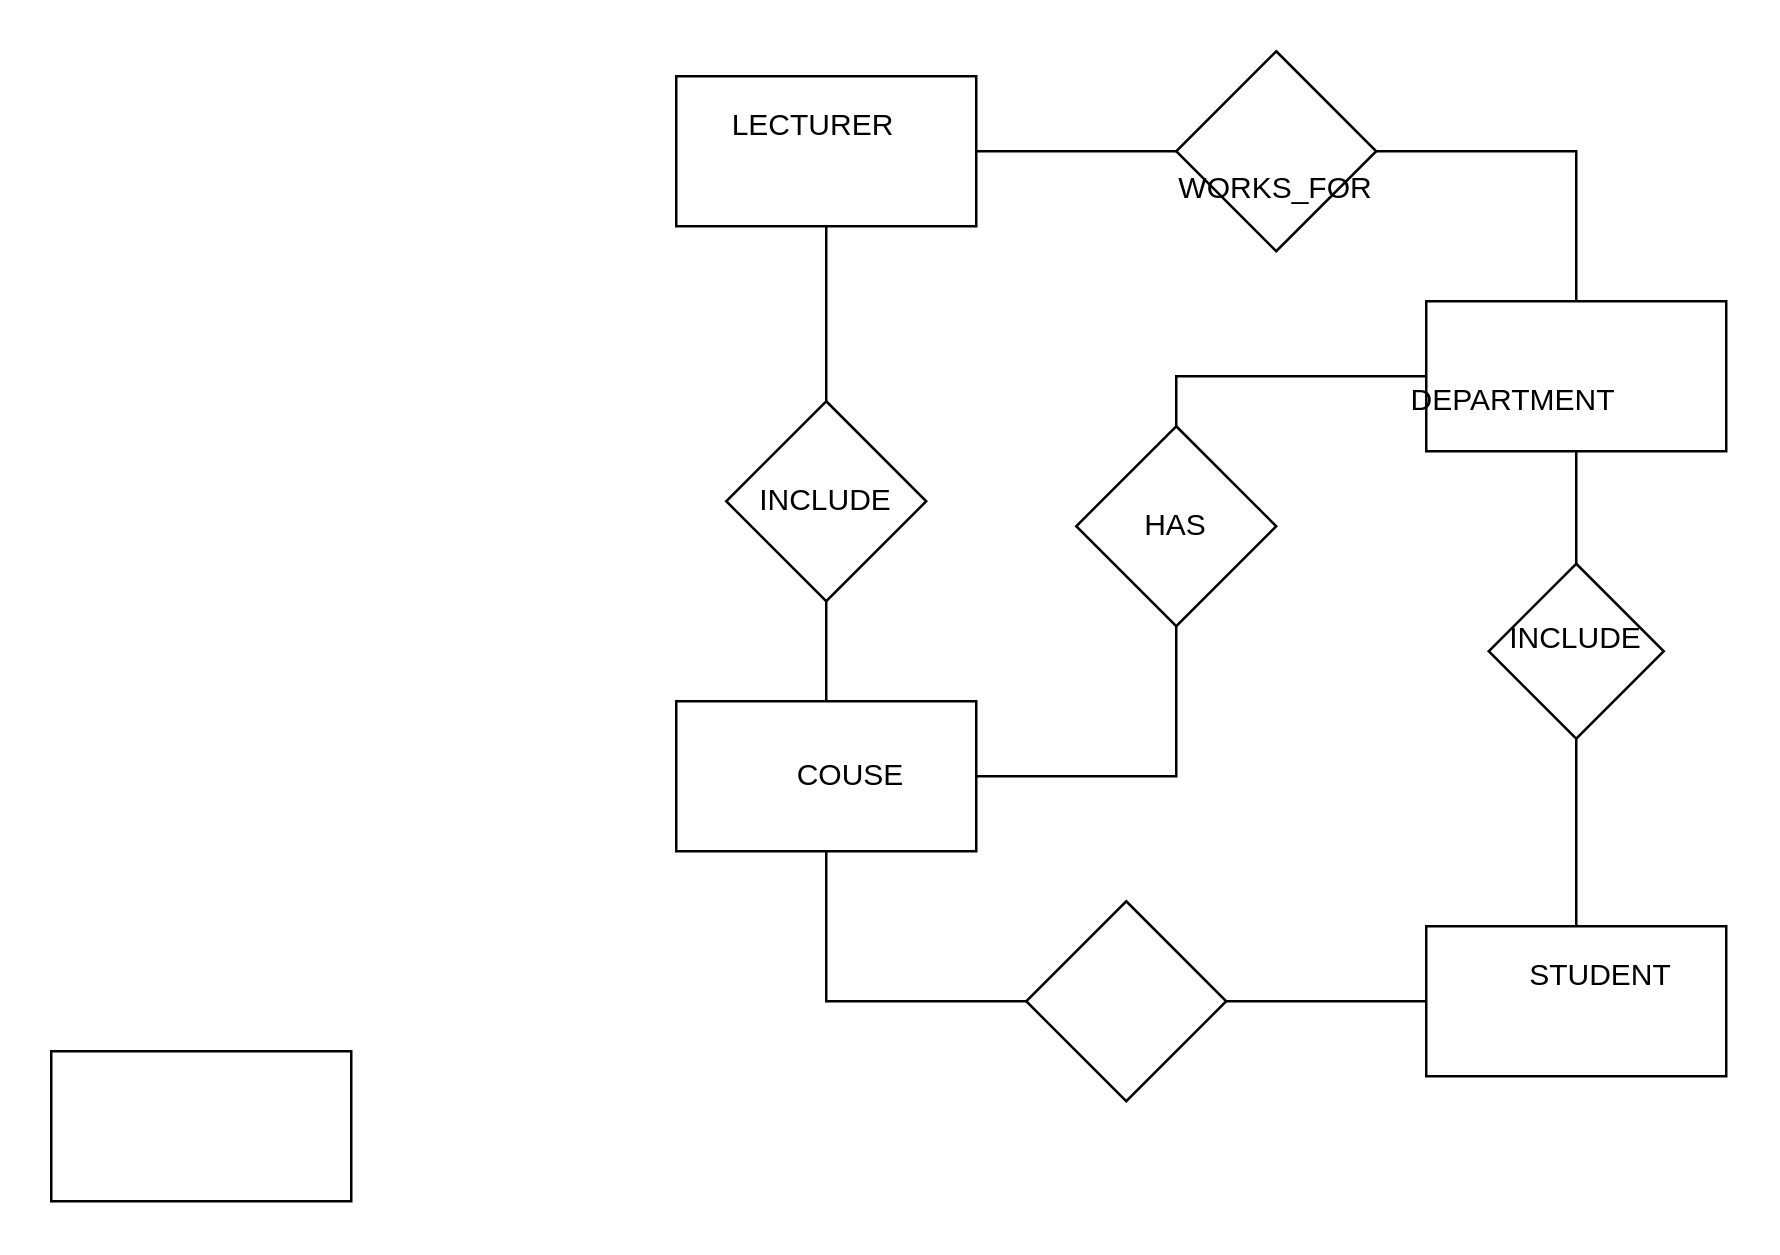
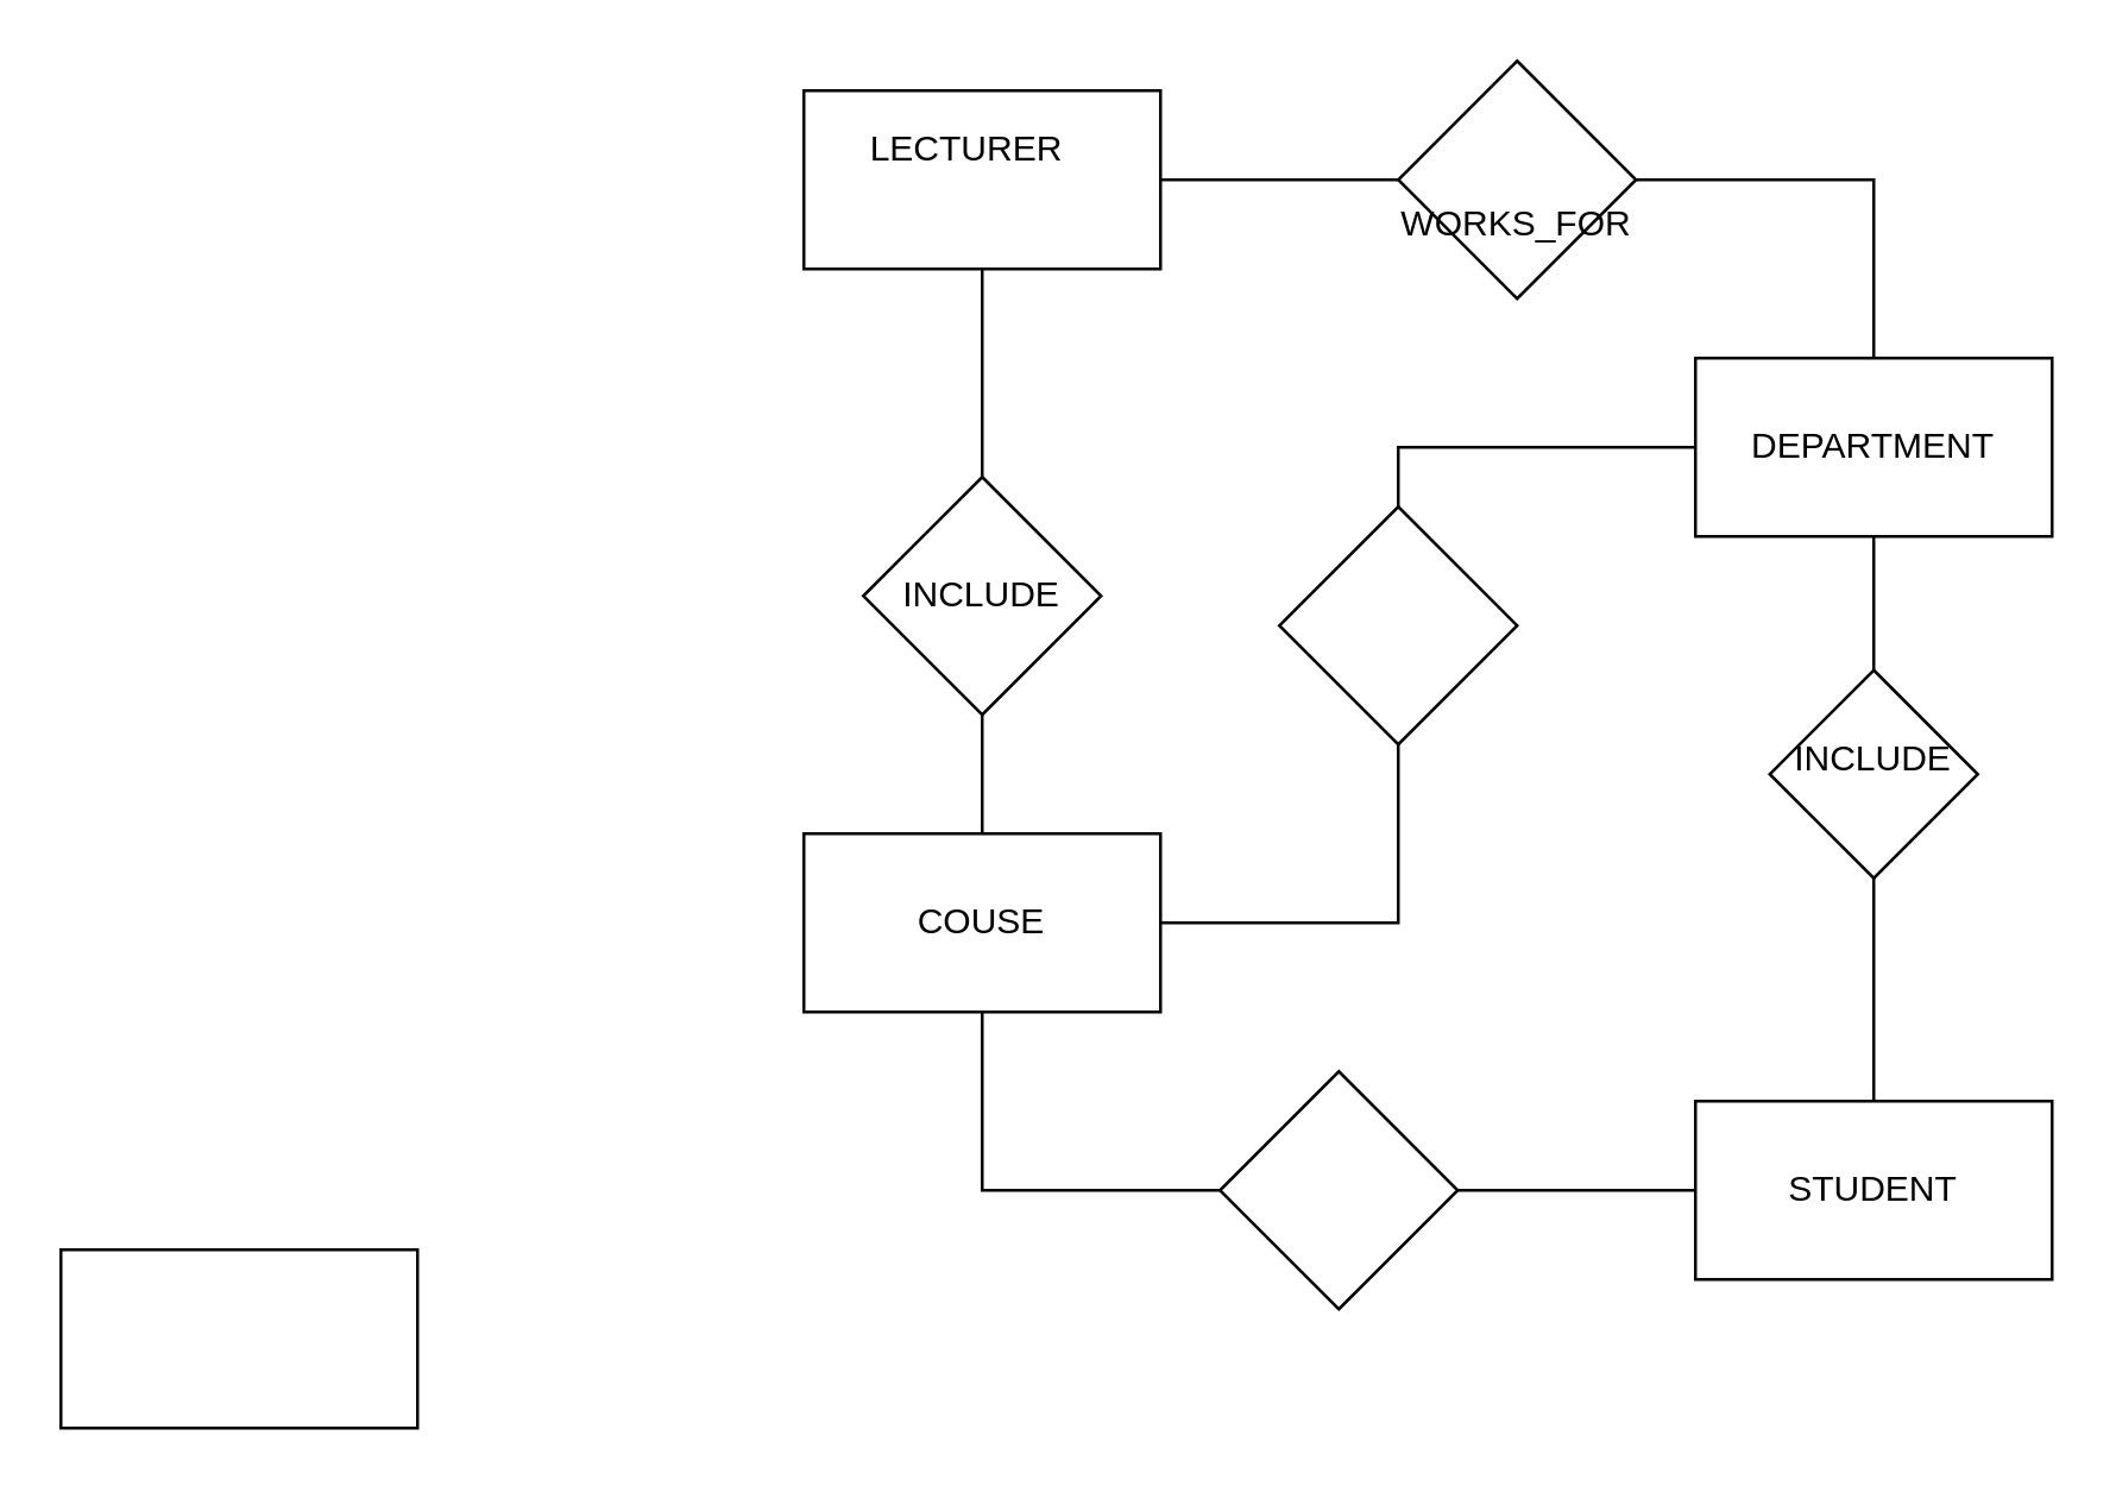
- <mxCell id="16" value="DEPARTMENT" style="text;html=1;strokeColor=none;fillColor=none;align=center;verticalAlign=middle;whiteSpace=wrap;rounded=0;" vertex="1" parent="1"><mxGeometry x="575" y="145" width="60" height="30" as="geometry" /></mxCell>
+ <mxCell id="16" value="DEPARTMENT" style="text;html=1;strokeColor=none;fillColor=none;align=center;verticalAlign=middle;whiteSpace=wrap;rounded=0;" vertex="1" parent="1"><mxGeometry x="600" y="135" width="60" height="30" as="geometry" /></mxCell>
- <mxCell id="28" value="HAS" style="text;html=1;strokeColor=none;fillColor=none;align=center;verticalAlign=middle;whiteSpace=wrap;rounded=0;" vertex="1" parent="1"><mxGeometry x="440" y="195" width="60" height="30" as="geometry" /></mxCell>
- <mxCell id="6" value="COUSE" style="text;html=1;strokeColor=none;fillColor=none;align=center;verticalAlign=middle;whiteSpace=wrap;rounded=0;" vertex="1" parent="1"><mxGeometry x="310" y="295" width="60" height="30" as="geometry" /></mxCell>
+ <mxCell id="6" value="COUSE" style="text;html=1;strokeColor=none;fillColor=none;align=center;verticalAlign=middle;whiteSpace=wrap;rounded=0;" vertex="1" parent="1"><mxGeometry x="300" y="295" width="60" height="30" as="geometry" /></mxCell>
- <mxCell id="14" value="STUDENT" style="text;html=1;strokeColor=none;fillColor=none;align=center;verticalAlign=middle;whiteSpace=wrap;rounded=0;" vertex="1" parent="1"><mxGeometry x="610" y="375" width="60" height="30" as="geometry" /></mxCell>
+ <mxCell id="14" value="STUDENT" style="text;html=1;strokeColor=none;fillColor=none;align=center;verticalAlign=middle;whiteSpace=wrap;rounded=0;" vertex="1" parent="1"><mxGeometry x="600" y="385" width="60" height="30" as="geometry" /></mxCell>
